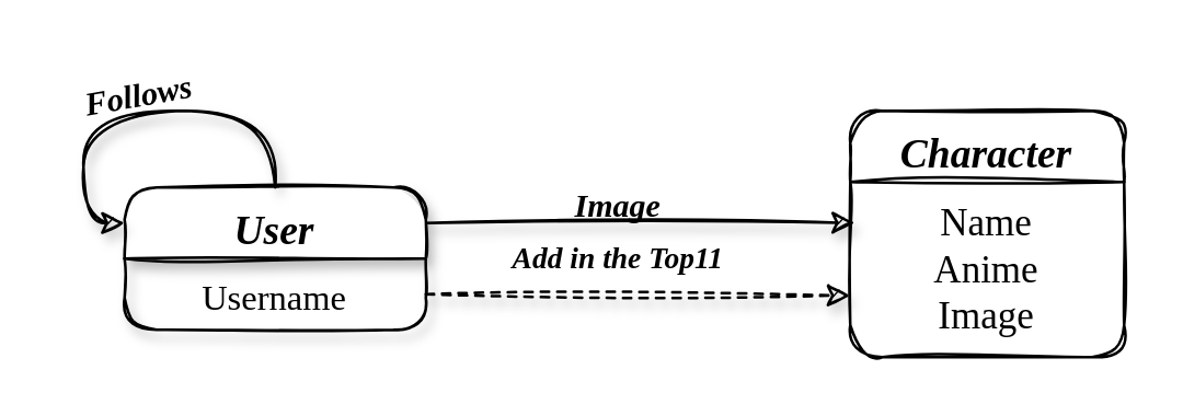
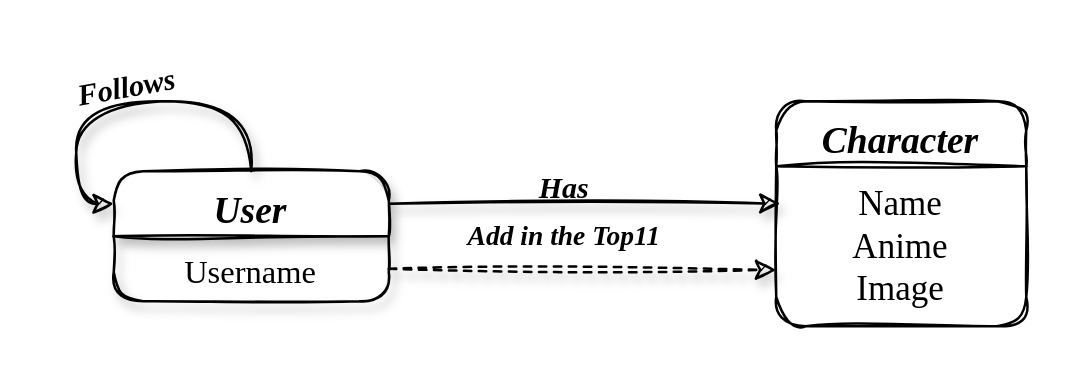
- <mxCell id="8" value="&lt;b style=&quot;font-size: 12px;&quot;&gt;&lt;i style=&quot;font-size: 12px;&quot;&gt;Image&lt;/i&gt;&lt;/b&gt;" style="text;html=1;align=center;verticalAlign=middle;resizable=0;points=[];autosize=1;strokeColor=none;fillColor=none;fontSize=12;fontFamily=Comic Sans MS;" vertex="1" parent="1"><mxGeometry x="200" y="60" width="50" height="30" as="geometry" /></mxCell>
+ <mxCell id="8" value="&lt;b style=&quot;font-size: 12px;&quot;&gt;&lt;i style=&quot;font-size: 12px;&quot;&gt;Has&lt;/i&gt;&lt;/b&gt;" style="text;html=1;align=center;verticalAlign=middle;resizable=0;points=[];autosize=1;strokeColor=none;fillColor=none;fontSize=12;fontFamily=Comic Sans MS;" vertex="1" parent="1"><mxGeometry x="200" y="60" width="50" height="30" as="geometry" /></mxCell>
